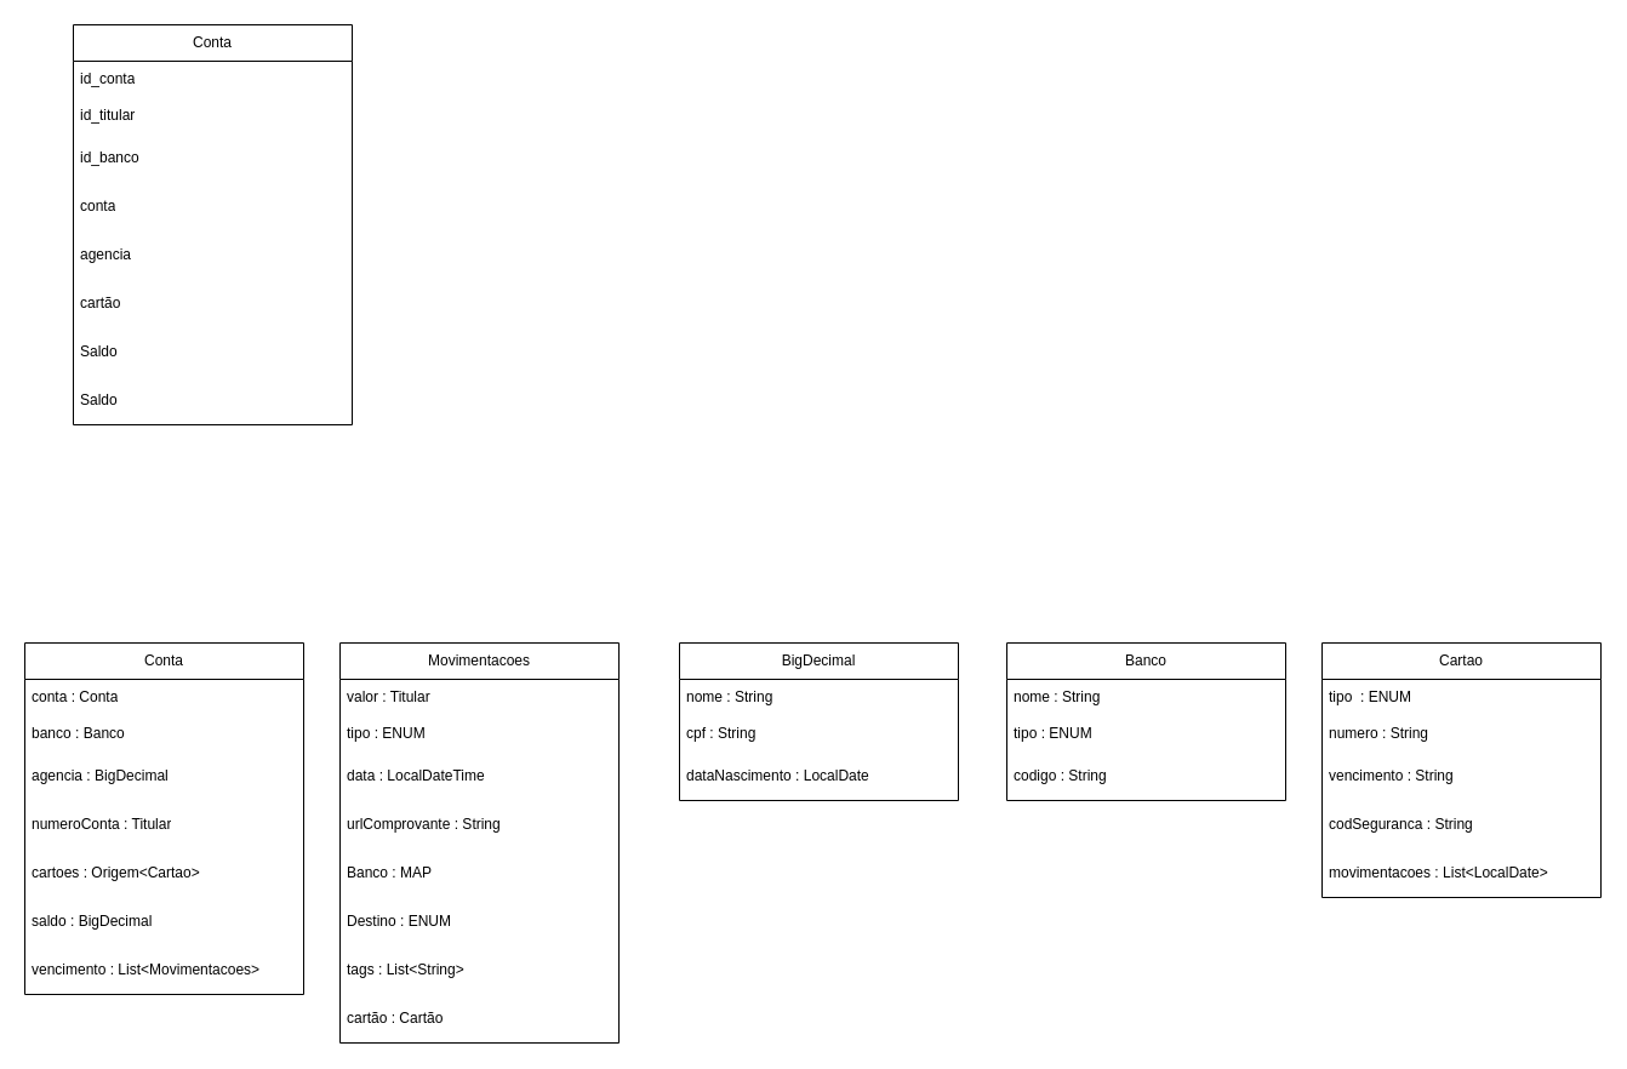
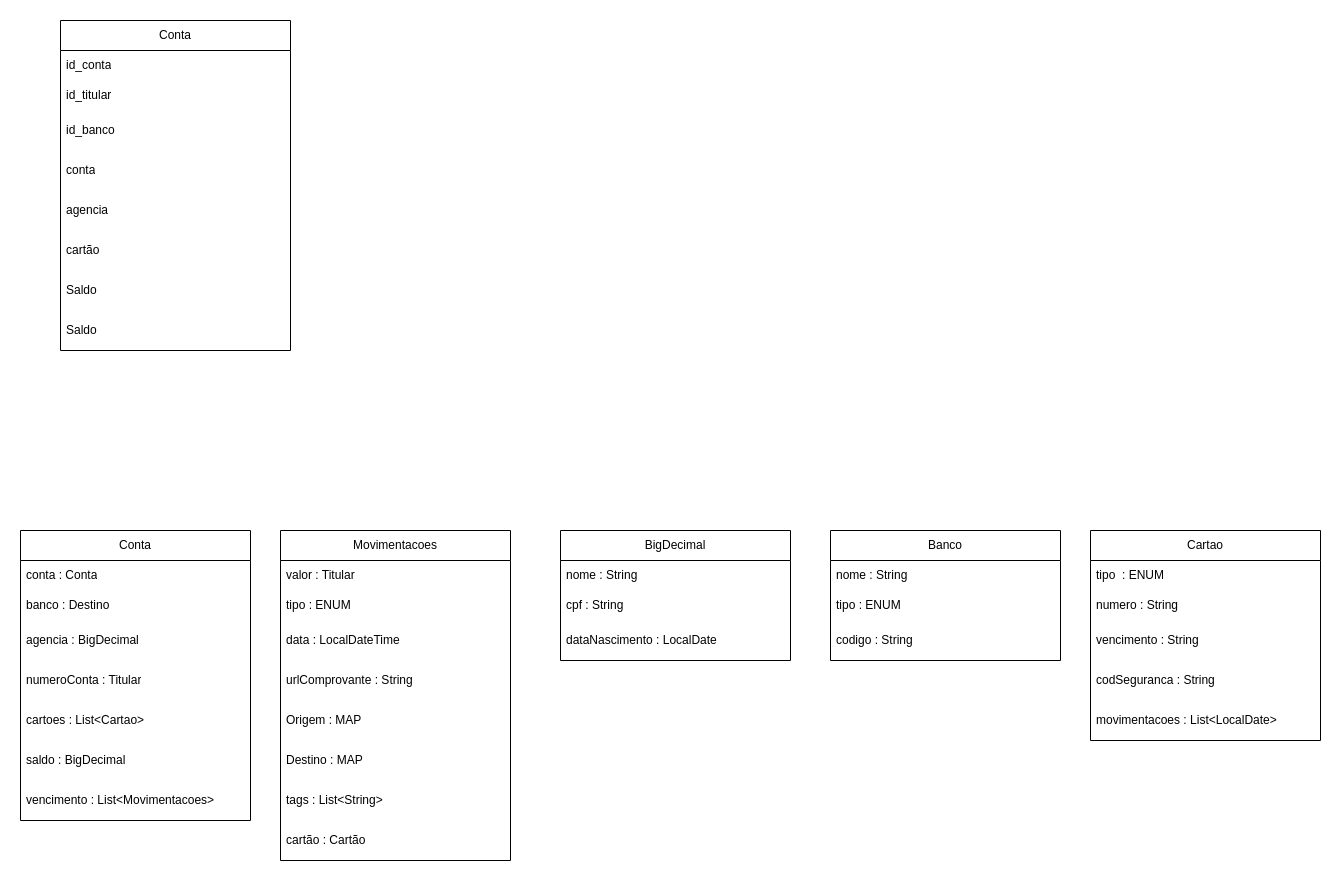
- <mxCell id="13" value="banco : Banco" style="text;strokeColor=none;fillColor=none;align=left;verticalAlign=middle;spacingLeft=4;spacingRight=4;overflow=hidden;points=[[0,0.5],[1,0.5]];portConstraint=eastwest;rotatable=0;whiteSpace=wrap;html=1;" vertex="1" parent="11"><mxGeometry y="60" width="230" height="30" as="geometry" /></mxCell>
+ <mxCell id="13" value="banco : Destino" style="text;strokeColor=none;fillColor=none;align=left;verticalAlign=middle;spacingLeft=4;spacingRight=4;overflow=hidden;points=[[0,0.5],[1,0.5]];portConstraint=eastwest;rotatable=0;whiteSpace=wrap;html=1;" vertex="1" parent="11"><mxGeometry y="60" width="230" height="30" as="geometry" /></mxCell>
- <mxCell id="16" value="cartoes : Origem&amp;lt;Cartao&amp;gt;" style="text;strokeColor=none;fillColor=none;align=left;verticalAlign=middle;spacingLeft=4;spacingRight=4;overflow=hidden;points=[[0,0.5],[1,0.5]];portConstraint=eastwest;rotatable=0;whiteSpace=wrap;html=1;" vertex="1" parent="11"><mxGeometry y="170" width="230" height="40" as="geometry" /></mxCell>
+ <mxCell id="16" value="cartoes : List&amp;lt;Cartao&amp;gt;" style="text;strokeColor=none;fillColor=none;align=left;verticalAlign=middle;spacingLeft=4;spacingRight=4;overflow=hidden;points=[[0,0.5],[1,0.5]];portConstraint=eastwest;rotatable=0;whiteSpace=wrap;html=1;" vertex="1" parent="11"><mxGeometry y="170" width="230" height="40" as="geometry" /></mxCell>
- <mxCell id="24" value="Banco : MAP" style="text;strokeColor=none;fillColor=none;align=left;verticalAlign=middle;spacingLeft=4;spacingRight=4;overflow=hidden;points=[[0,0.5],[1,0.5]];portConstraint=eastwest;rotatable=0;whiteSpace=wrap;html=1;" vertex="1" parent="19"><mxGeometry y="170" width="230" height="40" as="geometry" /></mxCell>
+ <mxCell id="24" value="Origem : MAP" style="text;strokeColor=none;fillColor=none;align=left;verticalAlign=middle;spacingLeft=4;spacingRight=4;overflow=hidden;points=[[0,0.5],[1,0.5]];portConstraint=eastwest;rotatable=0;whiteSpace=wrap;html=1;" vertex="1" parent="19"><mxGeometry y="170" width="230" height="40" as="geometry" /></mxCell>
- <mxCell id="25" value="Destino : ENUM" style="text;strokeColor=none;fillColor=none;align=left;verticalAlign=middle;spacingLeft=4;spacingRight=4;overflow=hidden;points=[[0,0.5],[1,0.5]];portConstraint=eastwest;rotatable=0;whiteSpace=wrap;html=1;" vertex="1" parent="19"><mxGeometry y="210" width="230" height="40" as="geometry" /></mxCell>
+ <mxCell id="25" value="Destino : MAP" style="text;strokeColor=none;fillColor=none;align=left;verticalAlign=middle;spacingLeft=4;spacingRight=4;overflow=hidden;points=[[0,0.5],[1,0.5]];portConstraint=eastwest;rotatable=0;whiteSpace=wrap;html=1;" vertex="1" parent="19"><mxGeometry y="210" width="230" height="40" as="geometry" /></mxCell>
